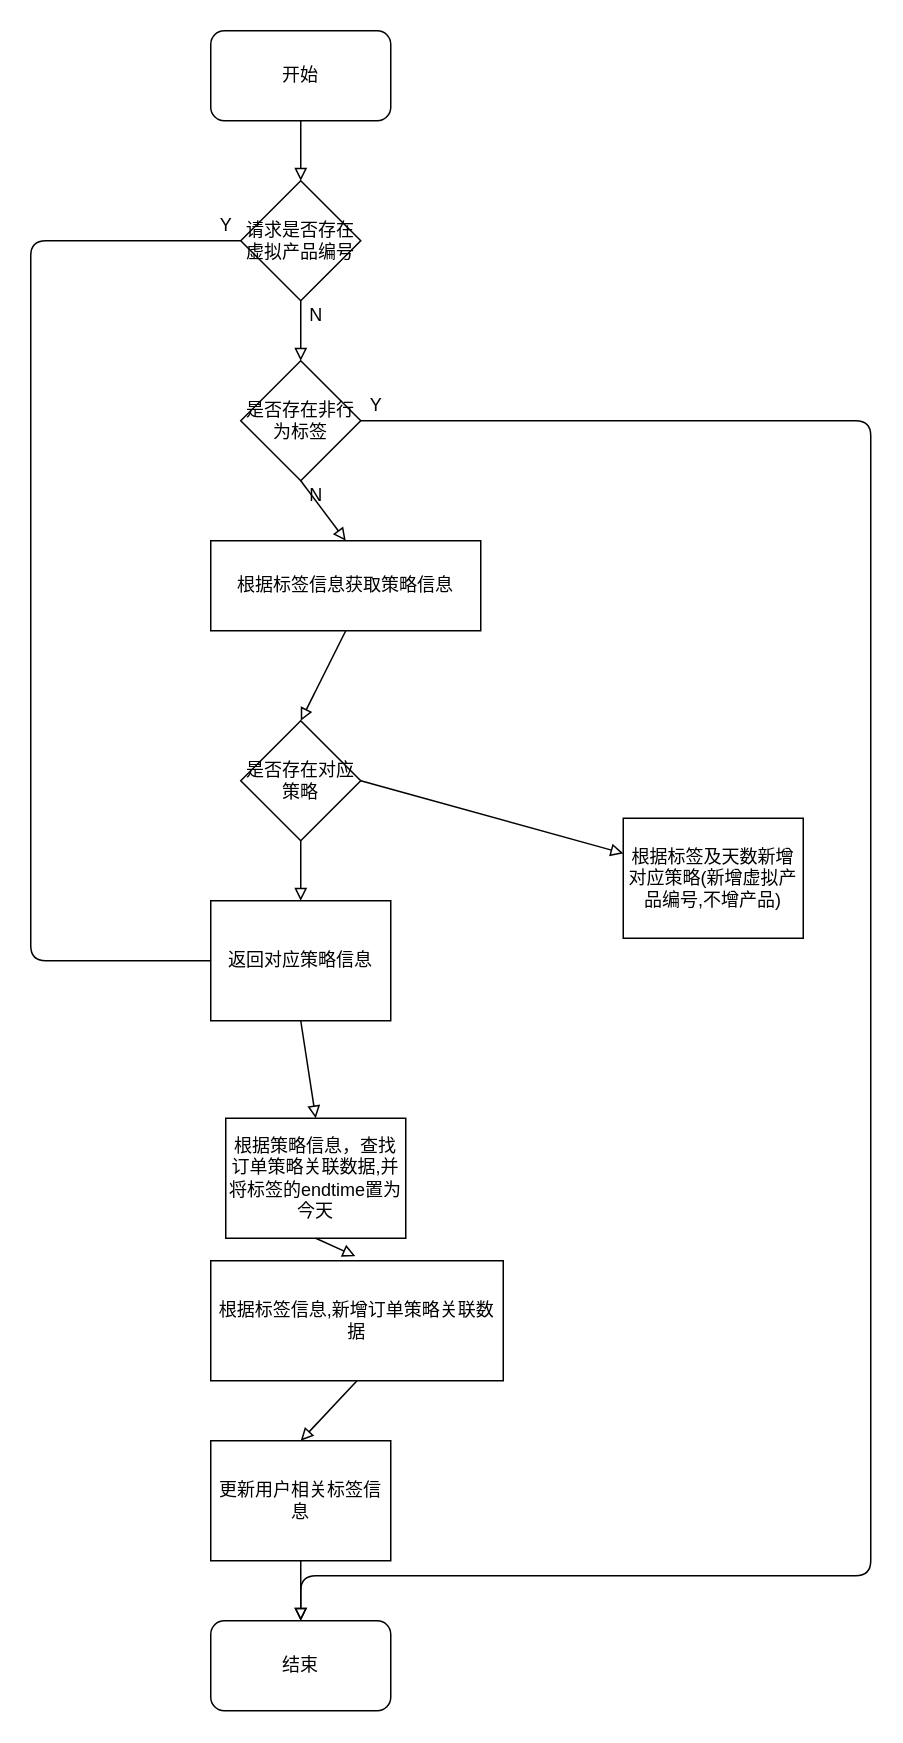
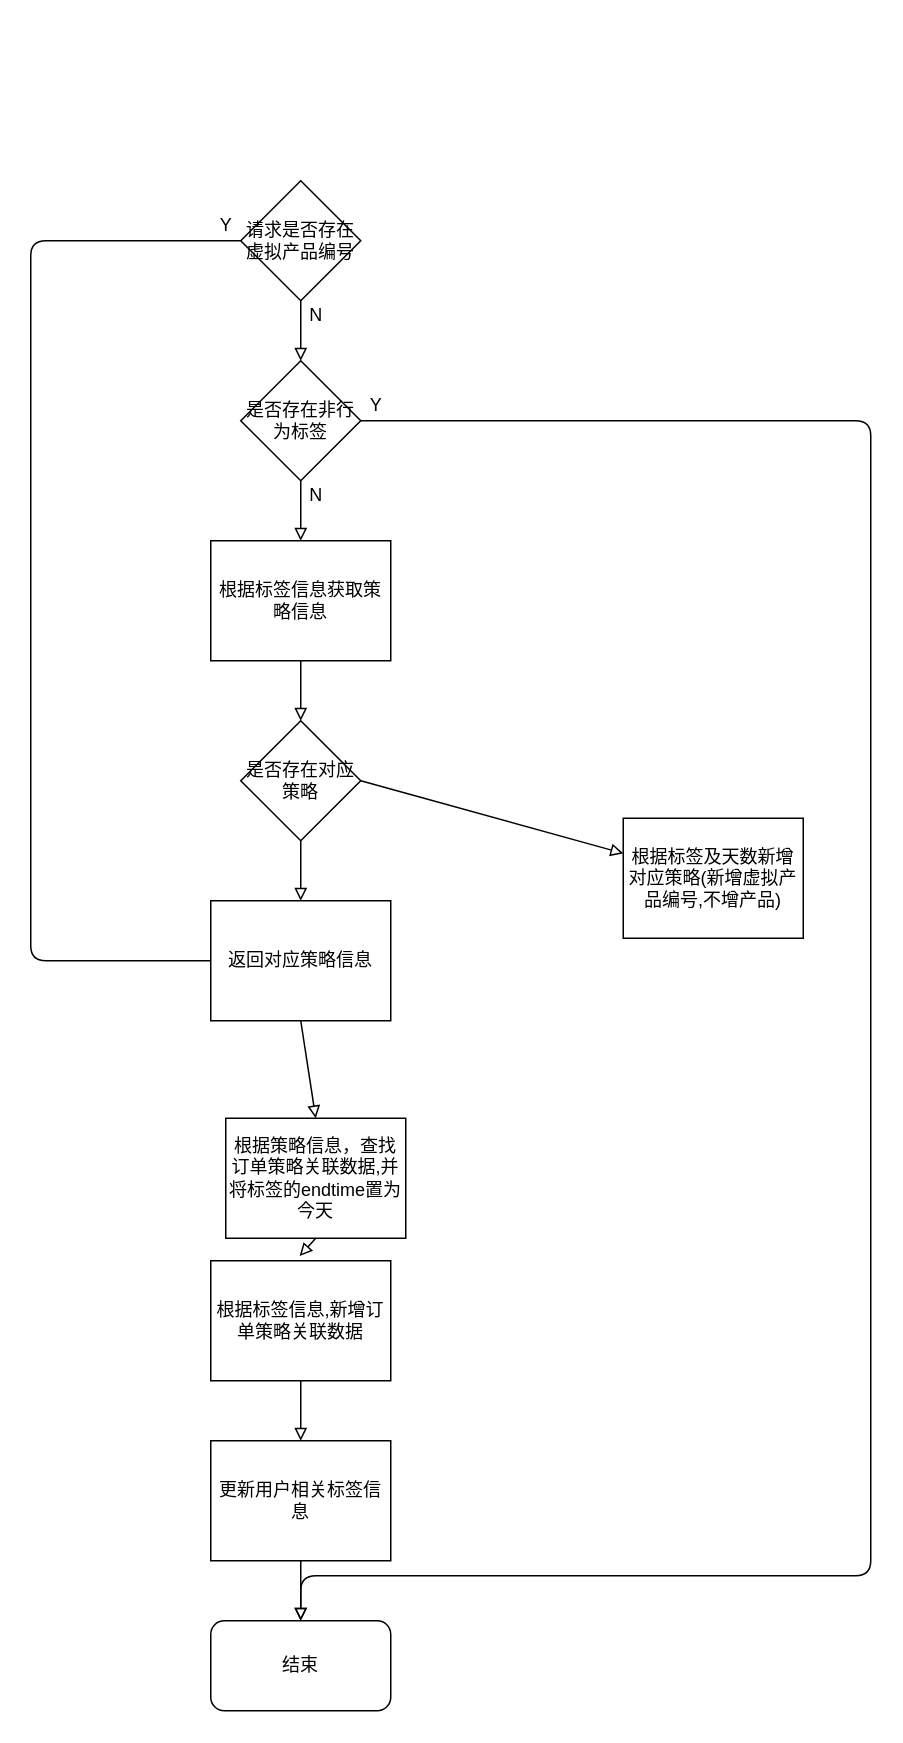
- <mxCell id="2" value="开始" style="rounded=1;whiteSpace=wrap;html=1;" vertex="1" parent="1"><mxGeometry x="140" y="20" width="120" height="60" as="geometry" /></mxCell>
- <mxCell id="12" value="" style="endArrow=block;html=1;endFill=0;exitX=0.5;exitY=1;exitDx=0;exitDy=0;" edge="1" parent="1" source="2" target="11"><mxGeometry width="50" height="50" relative="1" as="geometry"><mxPoint x="400" y="100" as="sourcePoint" /><mxPoint x="400" y="190" as="targetPoint" /></mxGeometry></mxCell>
- <mxCell id="3" value="根据标签信息获取策略信息" style="rounded=0;whiteSpace=wrap;html=1;" vertex="1" parent="1"><mxGeometry x="140" y="360" width="180" height="60" as="geometry" /></mxCell>
+ <mxCell id="3" value="根据标签信息获取策略信息" style="rounded=0;whiteSpace=wrap;html=1;" vertex="1" parent="1"><mxGeometry x="140" y="360" width="120" height="80" as="geometry" /></mxCell>
- <mxCell id="8" value="根据标签信息,新增订单策略关联数据" style="rounded=0;whiteSpace=wrap;html=1;" vertex="1" parent="1"><mxGeometry x="140" y="840" width="195" height="80" as="geometry" /></mxCell>
+ <mxCell id="8" value="根据标签信息,新增订单策略关联数据" style="rounded=0;whiteSpace=wrap;html=1;" vertex="1" parent="1"><mxGeometry x="140" y="840" width="120" height="80" as="geometry" /></mxCell>
